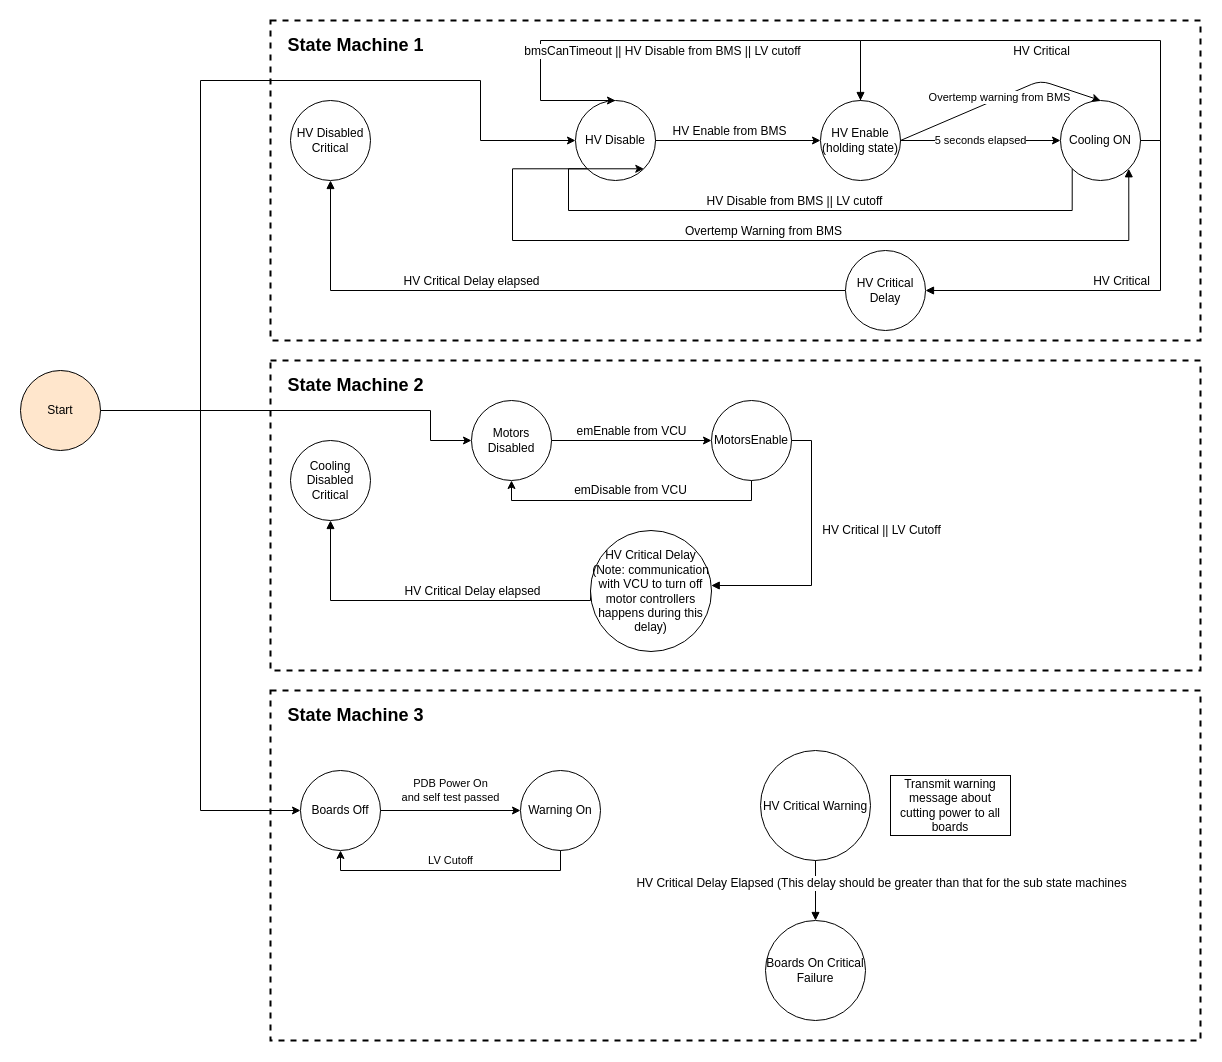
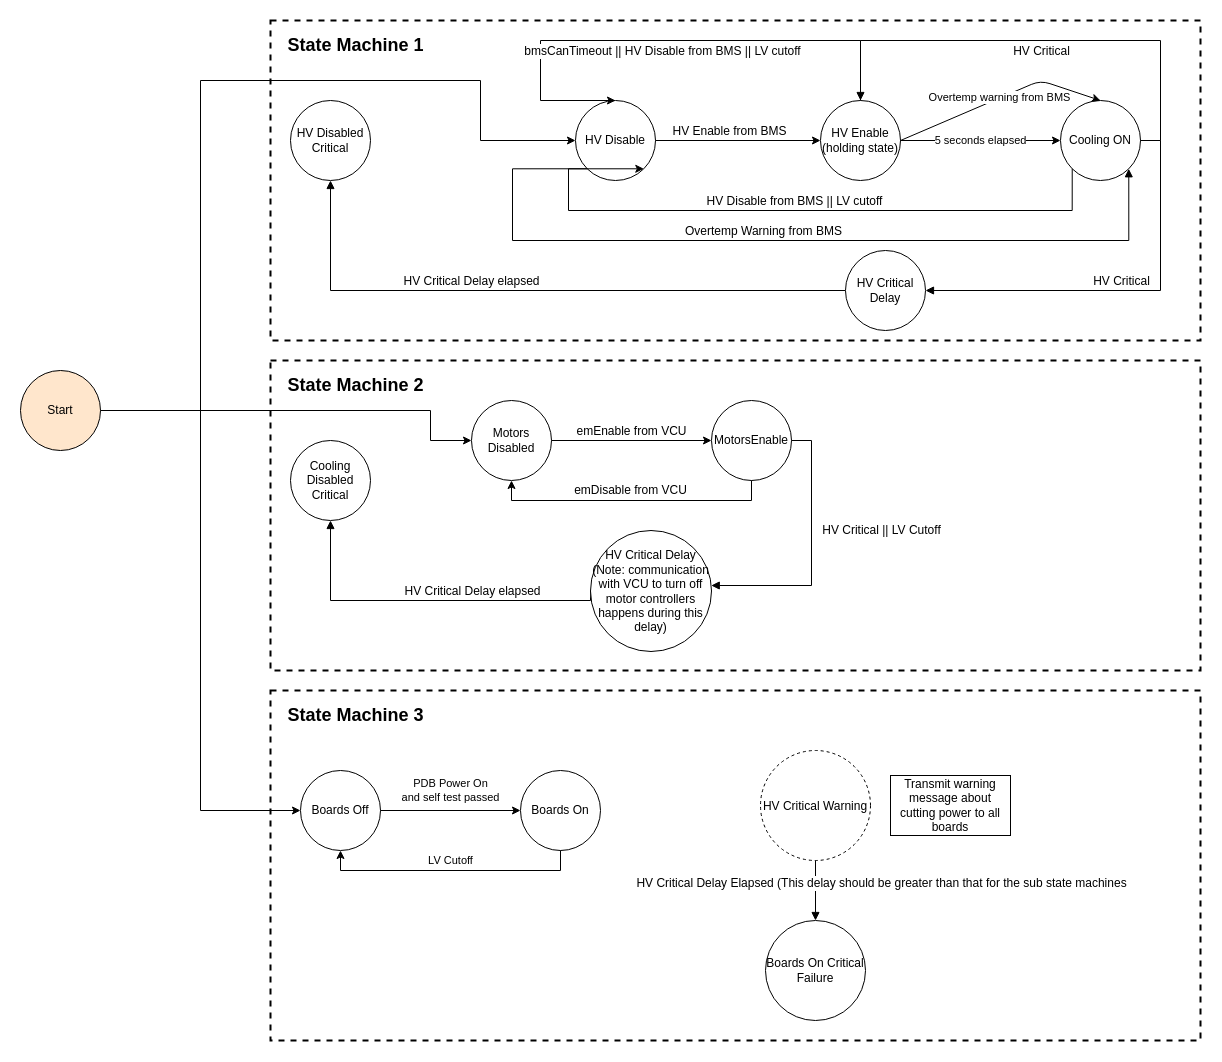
- <mxCell id="30" value="HV Critical Warning" style="ellipse" parent="1" vertex="1"><mxGeometry x="760" y="750" width="110" height="110" as="geometry" /></mxCell>
+ <mxCell id="30" value="HV Critical Warning" style="ellipse;dashed=1;" parent="1" vertex="1"><mxGeometry x="760" y="750" width="110" height="110" as="geometry" /></mxCell>
- <mxCell id="27" value="Warning On" style="ellipse;whiteSpace=wrap;html=1;aspect=fixed;" parent="1" vertex="1"><mxGeometry x="520" y="770" width="80" height="80" as="geometry" /></mxCell>
+ <mxCell id="27" value="Boards On" style="ellipse;whiteSpace=wrap;html=1;aspect=fixed;" parent="1" vertex="1"><mxGeometry x="520" y="770" width="80" height="80" as="geometry" /></mxCell>
